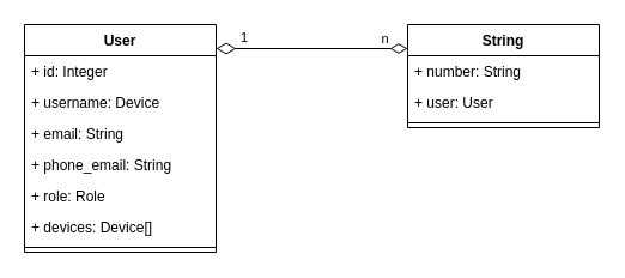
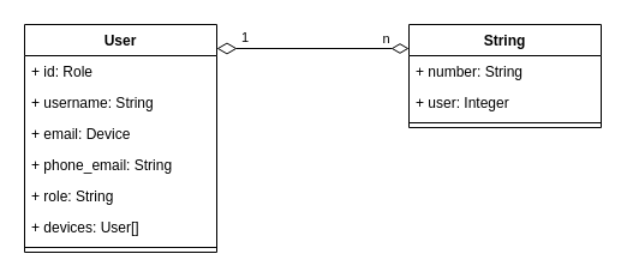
- <mxCell id="3" value="+ id: Integer" style="text;strokeColor=none;fillColor=none;align=left;verticalAlign=top;spacingLeft=4;spacingRight=4;overflow=hidden;rotatable=0;points=[[0,0.5],[1,0.5]];portConstraint=eastwest;whiteSpace=wrap;html=1;" vertex="1" parent="2"><mxGeometry y="26" width="160" height="26" as="geometry" /></mxCell>
+ <mxCell id="3" value="+ id: Role" style="text;strokeColor=none;fillColor=none;align=left;verticalAlign=top;spacingLeft=4;spacingRight=4;overflow=hidden;rotatable=0;points=[[0,0.5],[1,0.5]];portConstraint=eastwest;whiteSpace=wrap;html=1;" vertex="1" parent="2"><mxGeometry y="26" width="160" height="26" as="geometry" /></mxCell>
- <mxCell id="4" value="+ username: Device" style="text;strokeColor=none;fillColor=none;align=left;verticalAlign=top;spacingLeft=4;spacingRight=4;overflow=hidden;rotatable=0;points=[[0,0.5],[1,0.5]];portConstraint=eastwest;whiteSpace=wrap;html=1;" vertex="1" parent="2"><mxGeometry y="52" width="160" height="26" as="geometry" /></mxCell>
+ <mxCell id="4" value="+ username: String" style="text;strokeColor=none;fillColor=none;align=left;verticalAlign=top;spacingLeft=4;spacingRight=4;overflow=hidden;rotatable=0;points=[[0,0.5],[1,0.5]];portConstraint=eastwest;whiteSpace=wrap;html=1;" vertex="1" parent="2"><mxGeometry y="52" width="160" height="26" as="geometry" /></mxCell>
- <mxCell id="12" value="+ user: User" style="text;strokeColor=none;fillColor=none;align=left;verticalAlign=top;spacingLeft=4;spacingRight=4;overflow=hidden;rotatable=0;points=[[0,0.5],[1,0.5]];portConstraint=eastwest;whiteSpace=wrap;html=1;" vertex="1" parent="10"><mxGeometry y="52" width="160" height="26" as="geometry" /></mxCell>
+ <mxCell id="12" value="+ user: Integer" style="text;strokeColor=none;fillColor=none;align=left;verticalAlign=top;spacingLeft=4;spacingRight=4;overflow=hidden;rotatable=0;points=[[0,0.5],[1,0.5]];portConstraint=eastwest;whiteSpace=wrap;html=1;" vertex="1" parent="10"><mxGeometry y="52" width="160" height="26" as="geometry" /></mxCell>
- <mxCell id="5" value="+ email: String" style="text;strokeColor=none;fillColor=none;align=left;verticalAlign=top;spacingLeft=4;spacingRight=4;overflow=hidden;rotatable=0;points=[[0,0.5],[1,0.5]];portConstraint=eastwest;whiteSpace=wrap;html=1;" vertex="1" parent="2"><mxGeometry y="78" width="160" height="26" as="geometry" /></mxCell>
+ <mxCell id="5" value="+ email: Device" style="text;strokeColor=none;fillColor=none;align=left;verticalAlign=top;spacingLeft=4;spacingRight=4;overflow=hidden;rotatable=0;points=[[0,0.5],[1,0.5]];portConstraint=eastwest;whiteSpace=wrap;html=1;" vertex="1" parent="2"><mxGeometry y="78" width="160" height="26" as="geometry" /></mxCell>
- <mxCell id="7" value="+ role: Role" style="text;strokeColor=none;fillColor=none;align=left;verticalAlign=top;spacingLeft=4;spacingRight=4;overflow=hidden;rotatable=0;points=[[0,0.5],[1,0.5]];portConstraint=eastwest;whiteSpace=wrap;html=1;" vertex="1" parent="2"><mxGeometry y="130" width="160" height="26" as="geometry" /></mxCell>
+ <mxCell id="7" value="+ role: String" style="text;strokeColor=none;fillColor=none;align=left;verticalAlign=top;spacingLeft=4;spacingRight=4;overflow=hidden;rotatable=0;points=[[0,0.5],[1,0.5]];portConstraint=eastwest;whiteSpace=wrap;html=1;" vertex="1" parent="2"><mxGeometry y="130" width="160" height="26" as="geometry" /></mxCell>
- <mxCell id="8" value="+ devices: Device[]" style="text;strokeColor=none;fillColor=none;align=left;verticalAlign=top;spacingLeft=4;spacingRight=4;overflow=hidden;rotatable=0;points=[[0,0.5],[1,0.5]];portConstraint=eastwest;whiteSpace=wrap;html=1;" vertex="1" parent="2"><mxGeometry y="156" width="160" height="26" as="geometry" /></mxCell>
+ <mxCell id="8" value="+ devices: User[]" style="text;strokeColor=none;fillColor=none;align=left;verticalAlign=top;spacingLeft=4;spacingRight=4;overflow=hidden;rotatable=0;points=[[0,0.5],[1,0.5]];portConstraint=eastwest;whiteSpace=wrap;html=1;" vertex="1" parent="2"><mxGeometry y="156" width="160" height="26" as="geometry" /></mxCell>
